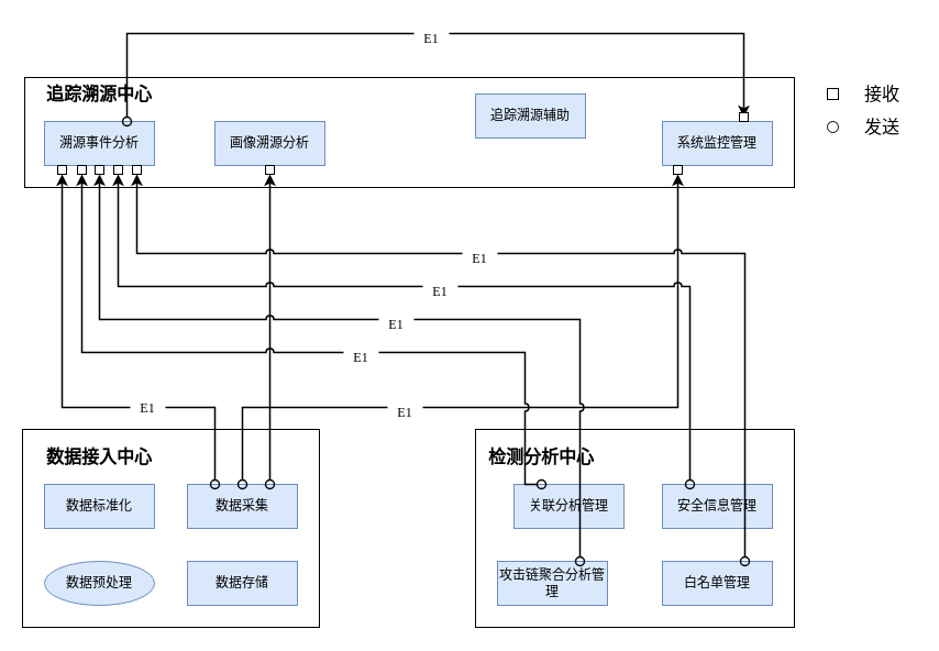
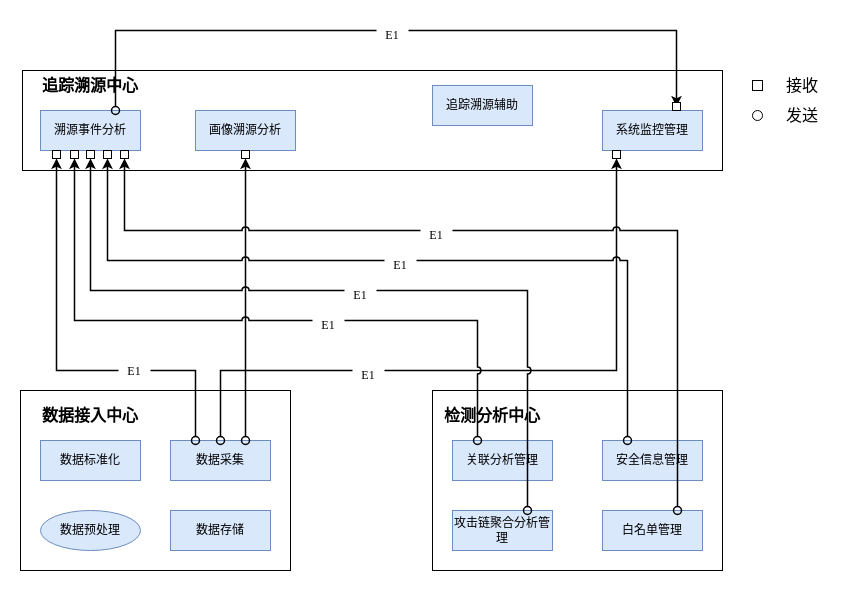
- <mxCell id="20" value="关联分析管理" style="rounded=0;whiteSpace=wrap;html=1;fillColor=#dae8fc;strokeColor=#6c8ebf;" vertex="1" parent="1"><mxGeometry x="467" y="440" width="100" height="40" as="geometry" /></mxCell>
+ <mxCell id="20" value="关联分析管理" style="rounded=0;whiteSpace=wrap;html=1;fillColor=#dae8fc;strokeColor=#6c8ebf;" vertex="1" parent="1"><mxGeometry x="452" y="440" width="100" height="40" as="geometry" /></mxCell>
